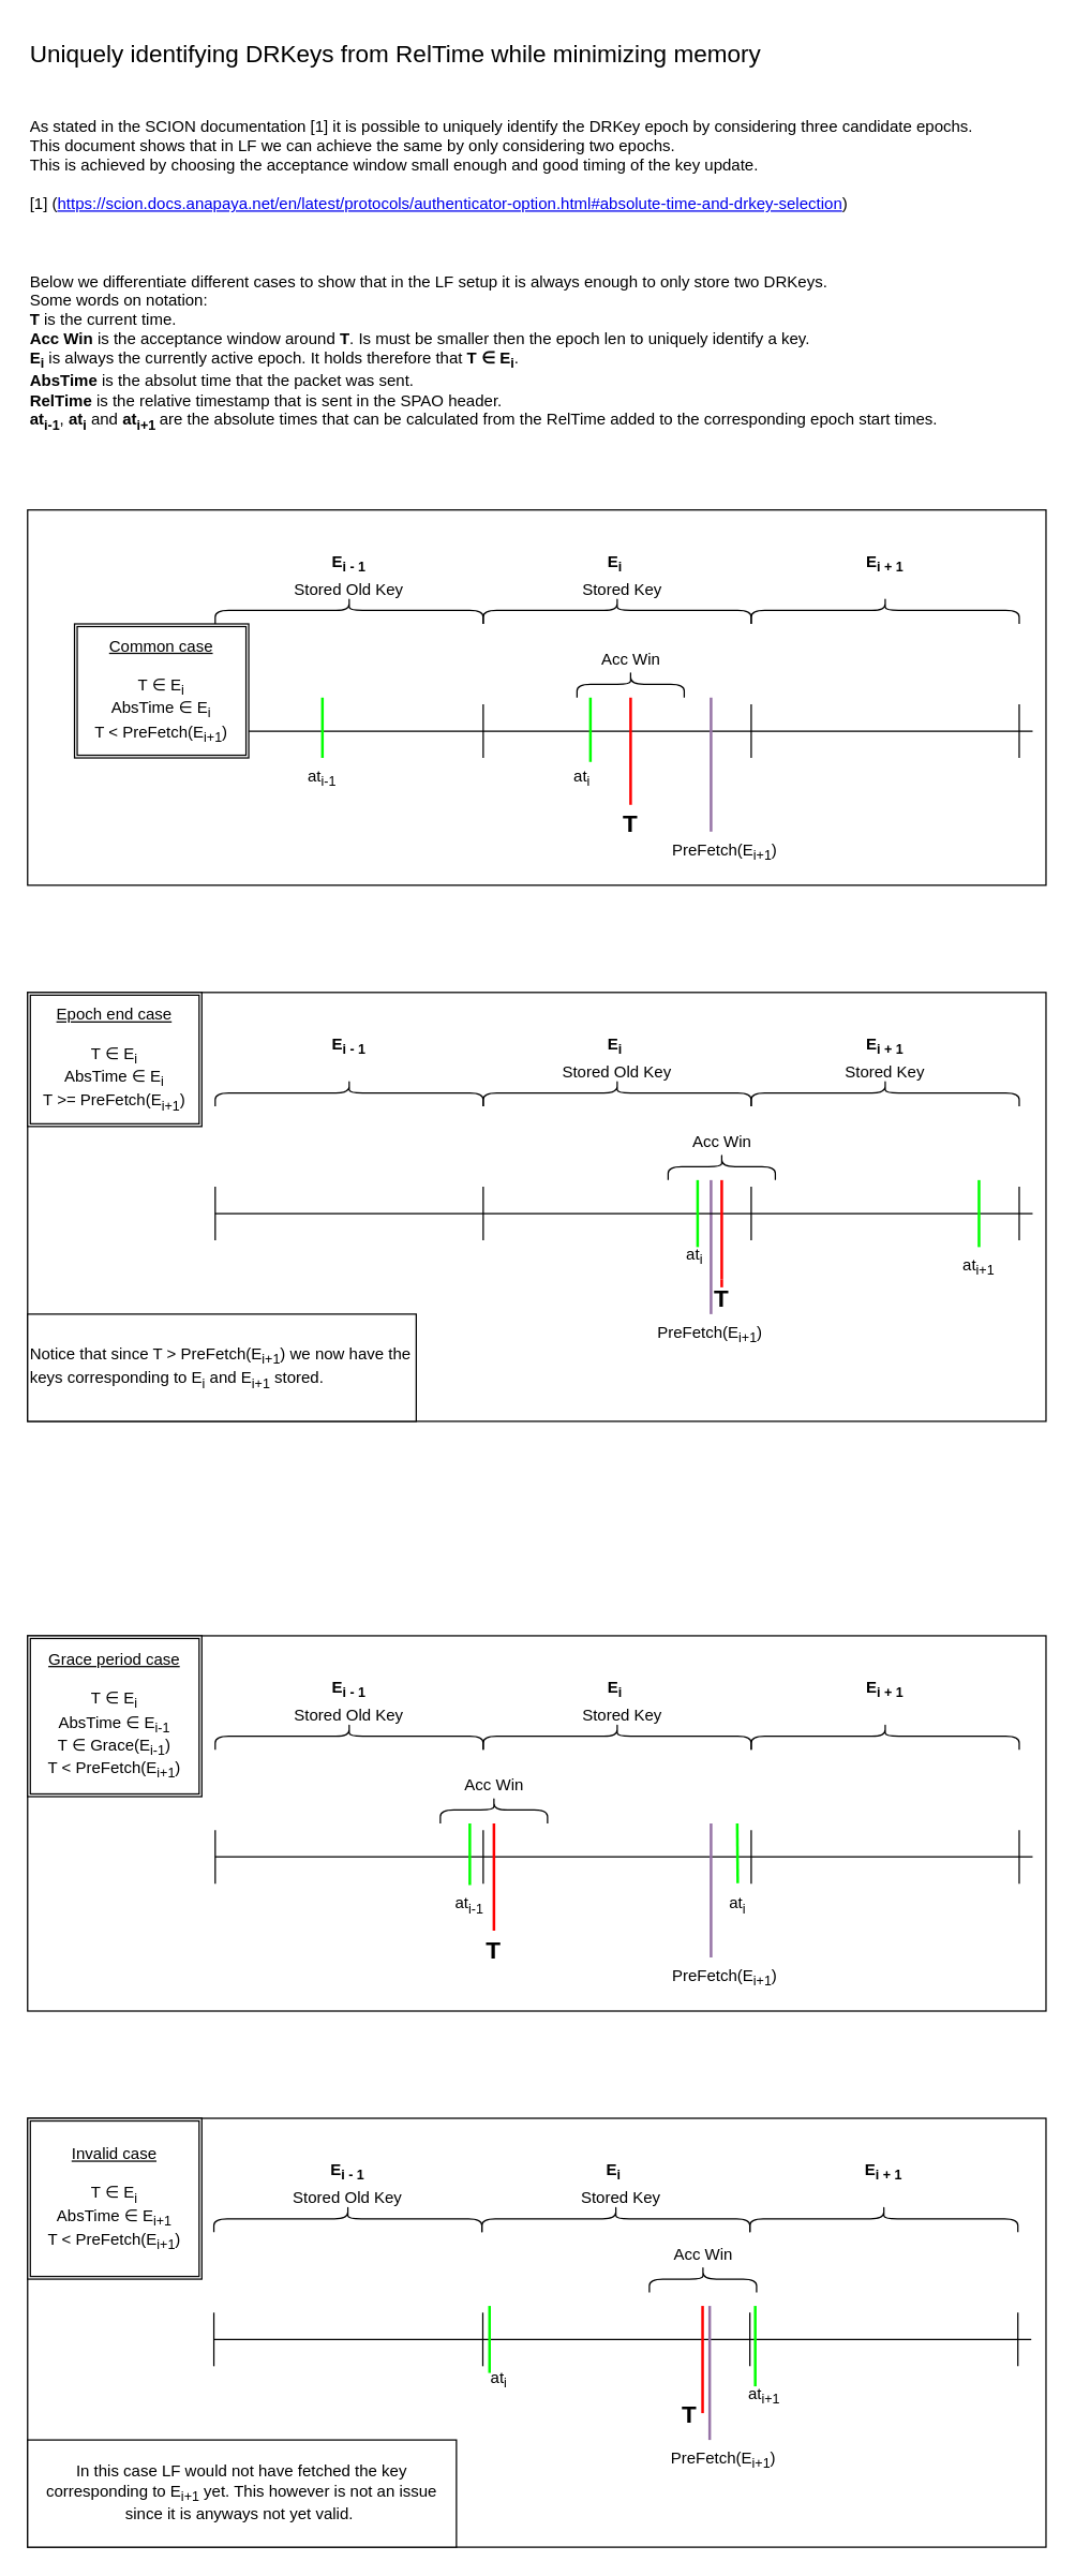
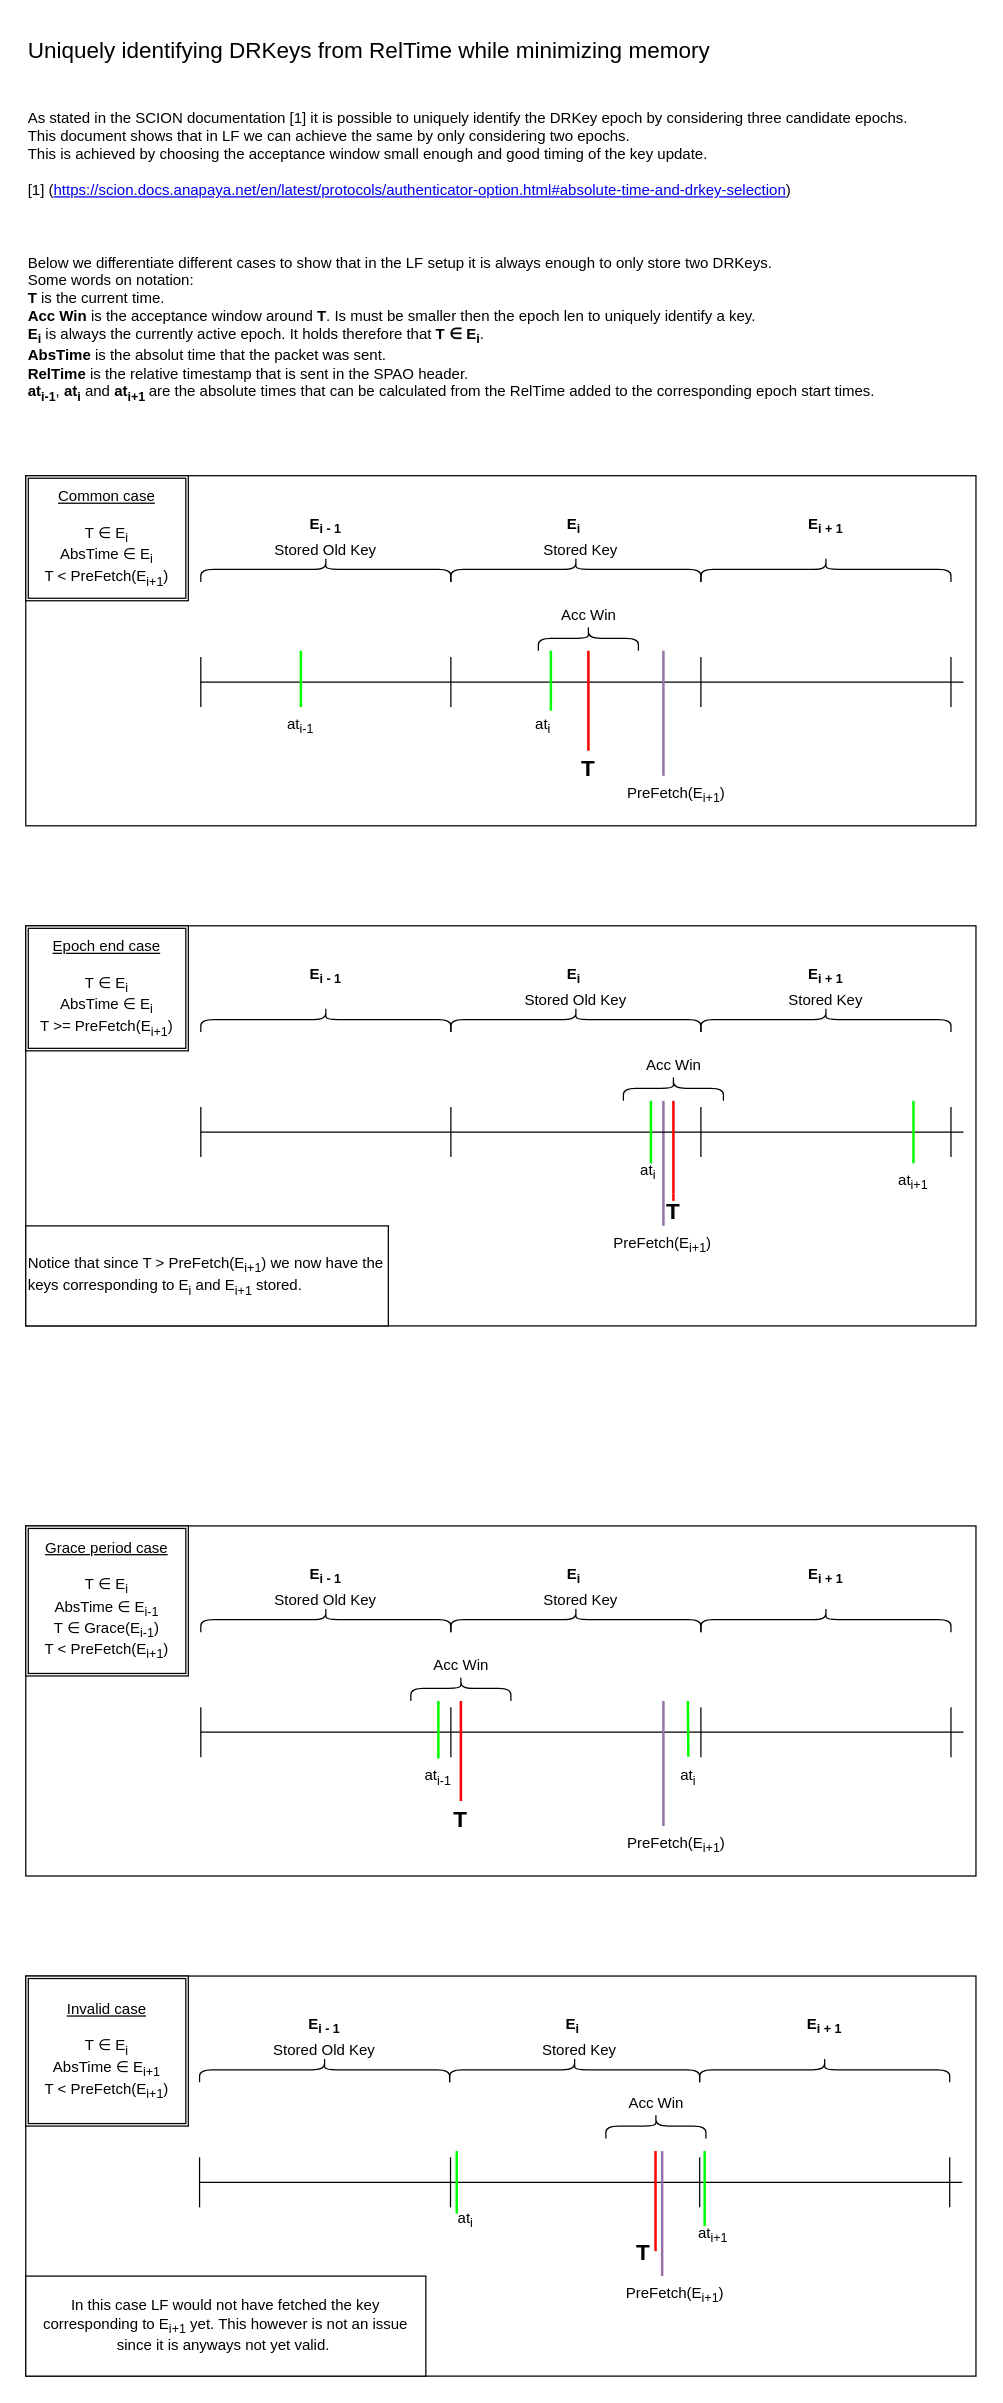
- <mxCell id="19" value="&lt;u&gt;Common case&lt;br&gt;&lt;/u&gt;&lt;br&gt;T&amp;nbsp;∈ E&lt;sub&gt;i&lt;br&gt;&lt;/sub&gt;AbsTime&amp;nbsp;∈ E&lt;sub&gt;i&lt;/sub&gt;&lt;br&gt;T &amp;lt; PreFetch(E&lt;sub&gt;i+1&lt;/sub&gt;)" style="shape=ext;double=1;rounded=0;whiteSpace=wrap;html=1;" vertex="1" parent="1"><mxGeometry x="55" y="465" width="130" height="100" as="geometry" /></mxCell>
+ <mxCell id="19" value="&lt;u&gt;Common case&lt;br&gt;&lt;/u&gt;&lt;br&gt;T&amp;nbsp;∈ E&lt;sub&gt;i&lt;br&gt;&lt;/sub&gt;AbsTime&amp;nbsp;∈ E&lt;sub&gt;i&lt;/sub&gt;&lt;br&gt;T &amp;lt; PreFetch(E&lt;sub&gt;i+1&lt;/sub&gt;)" style="shape=ext;double=1;rounded=0;whiteSpace=wrap;html=1;" vertex="1" parent="1"><mxGeometry x="20" y="380" width="130" height="100" as="geometry" /></mxCell>
